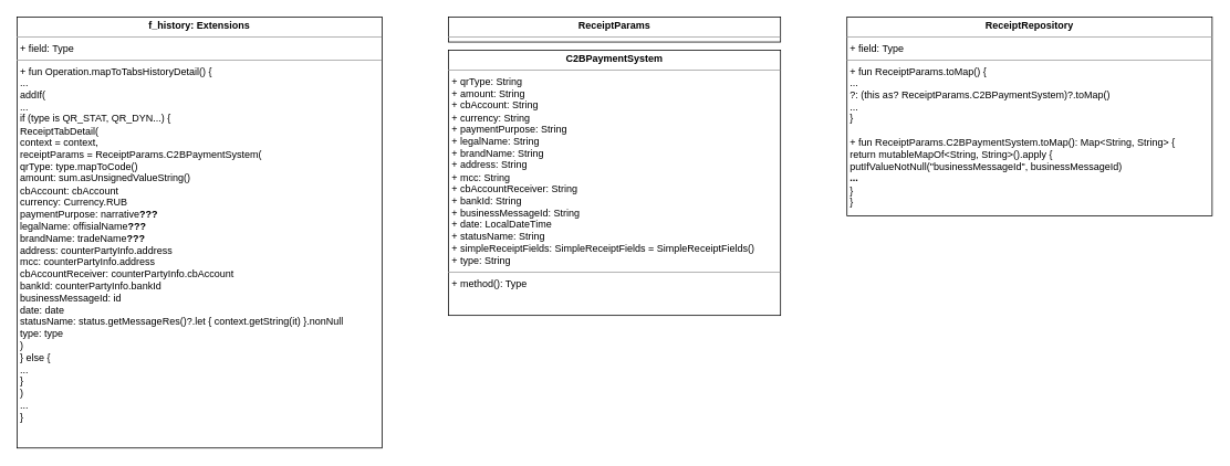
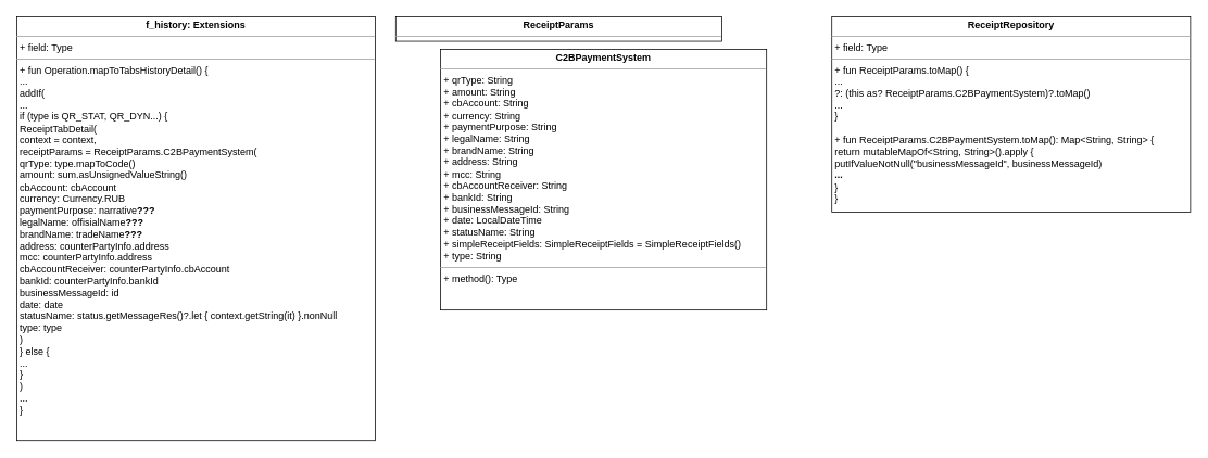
- <mxCell id="3" value="&lt;p style=&quot;margin: 0px ; margin-top: 4px ; text-align: center&quot;&gt;&lt;b&gt;ReceiptParams&lt;/b&gt;&lt;/p&gt;&lt;hr size=&quot;1&quot;&gt;&lt;p style=&quot;margin: 0px ; margin-left: 4px&quot;&gt;+ field: Type&lt;/p&gt;&lt;hr size=&quot;1&quot;&gt;&lt;p style=&quot;margin: 0px ; margin-left: 4px&quot;&gt;+ method(): Type&lt;/p&gt;" style="verticalAlign=top;align=left;overflow=fill;fontSize=12;fontFamily=Helvetica;html=1;" parent="1" vertex="1"><mxGeometry x="540" y="20" width="400" height="30" as="geometry" /></mxCell>
+ <mxCell id="3" value="&lt;p style=&quot;margin: 0px ; margin-top: 4px ; text-align: center&quot;&gt;&lt;b&gt;ReceiptParams&lt;/b&gt;&lt;/p&gt;&lt;hr size=&quot;1&quot;&gt;&lt;p style=&quot;margin: 0px ; margin-left: 4px&quot;&gt;+ field: Type&lt;/p&gt;&lt;hr size=&quot;1&quot;&gt;&lt;p style=&quot;margin: 0px ; margin-left: 4px&quot;&gt;+ method(): Type&lt;/p&gt;" style="verticalAlign=top;align=left;overflow=fill;fontSize=12;fontFamily=Helvetica;html=1;" parent="1" vertex="1"><mxGeometry x="485" y="20" width="400" height="30" as="geometry" /></mxCell>
